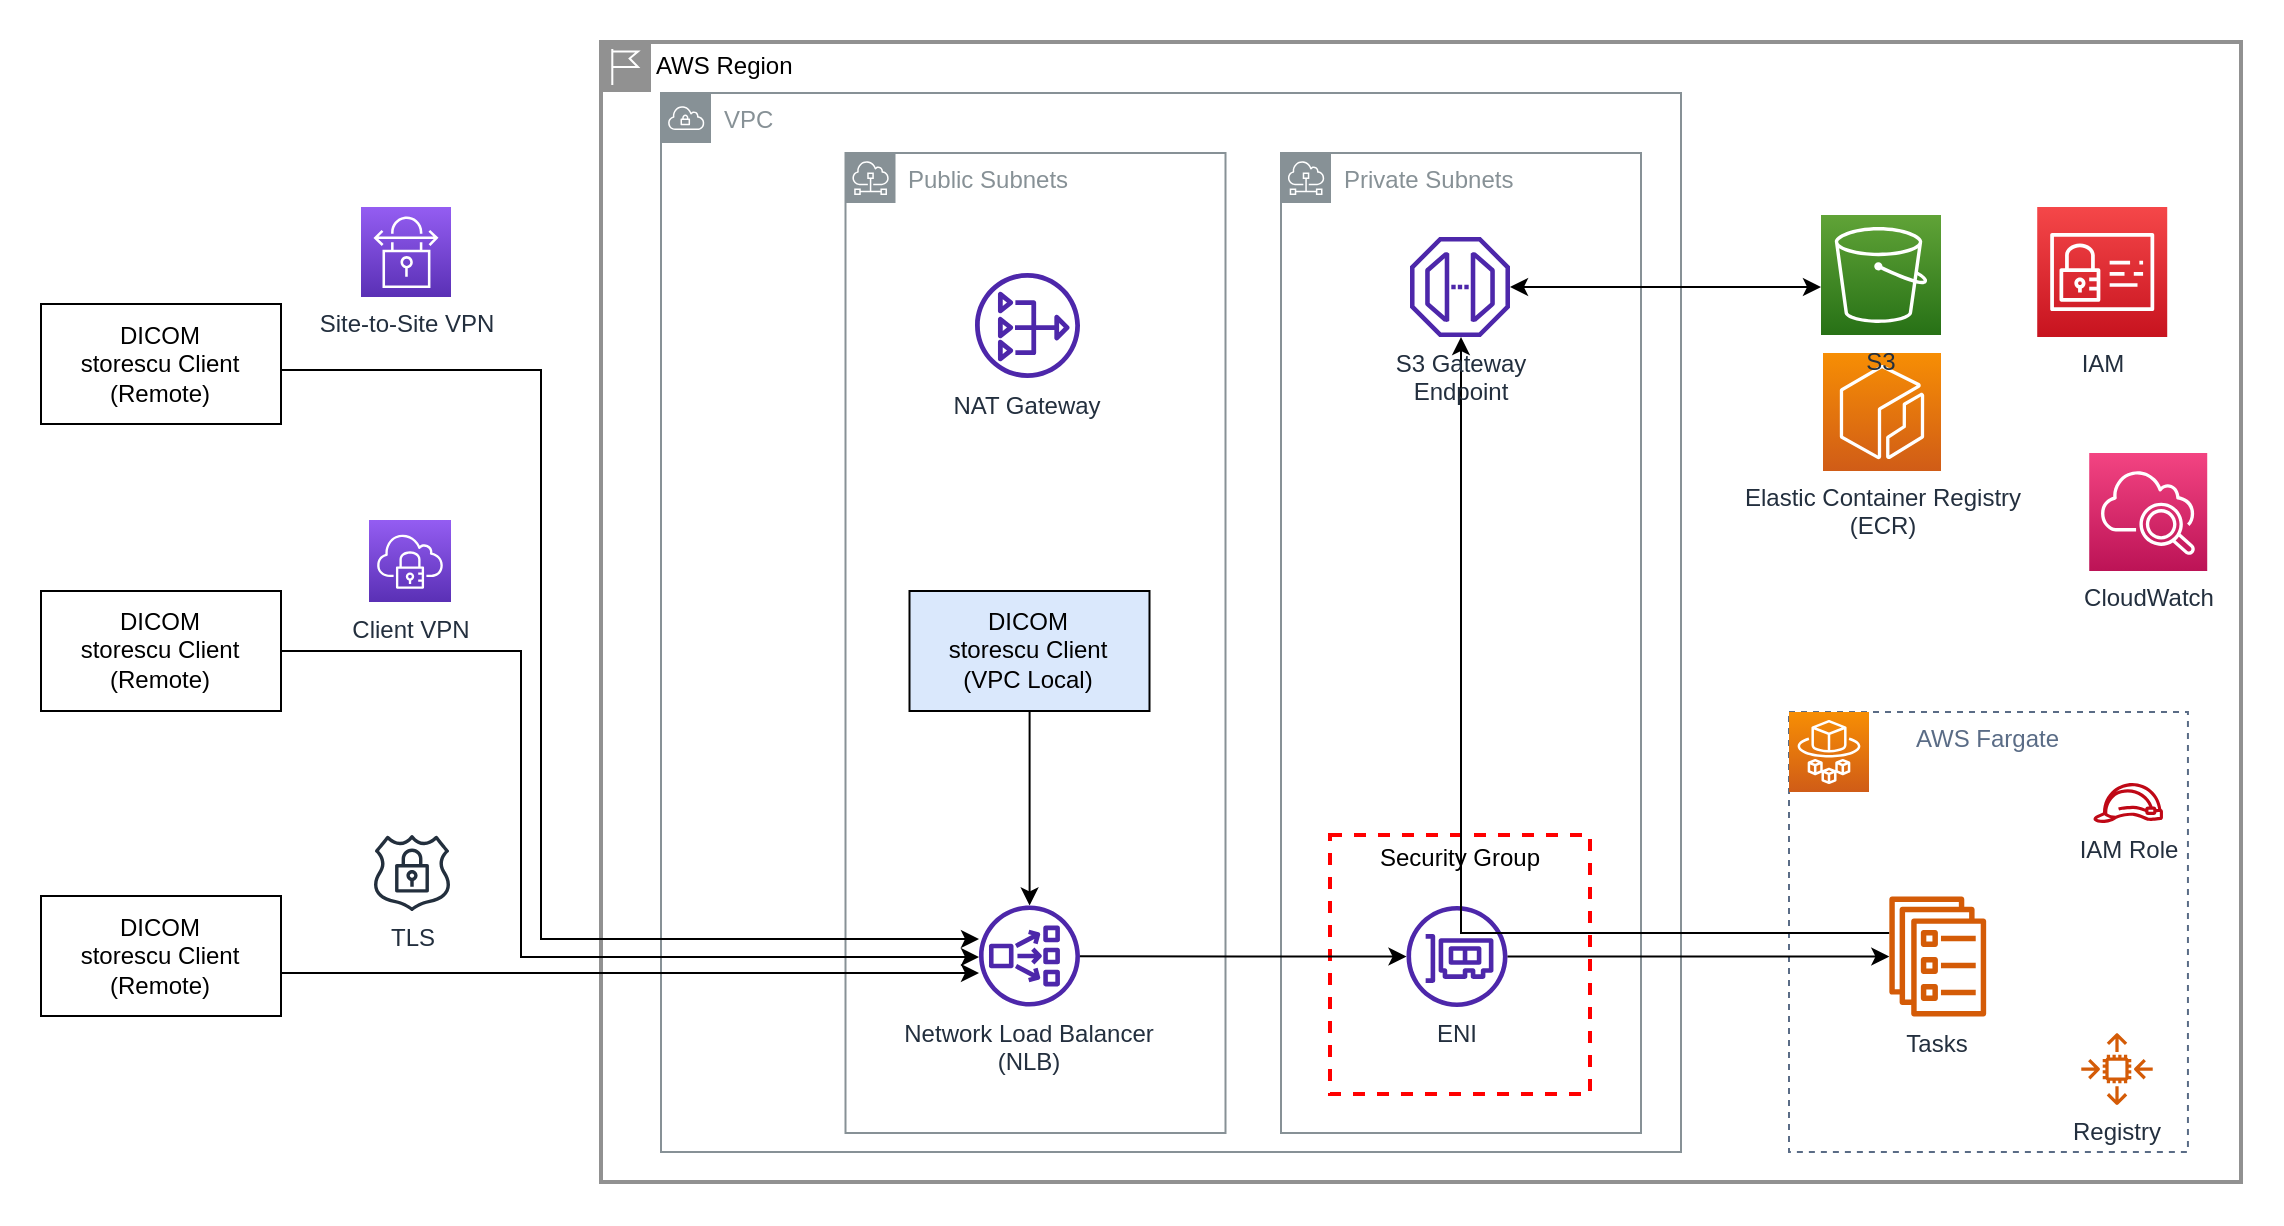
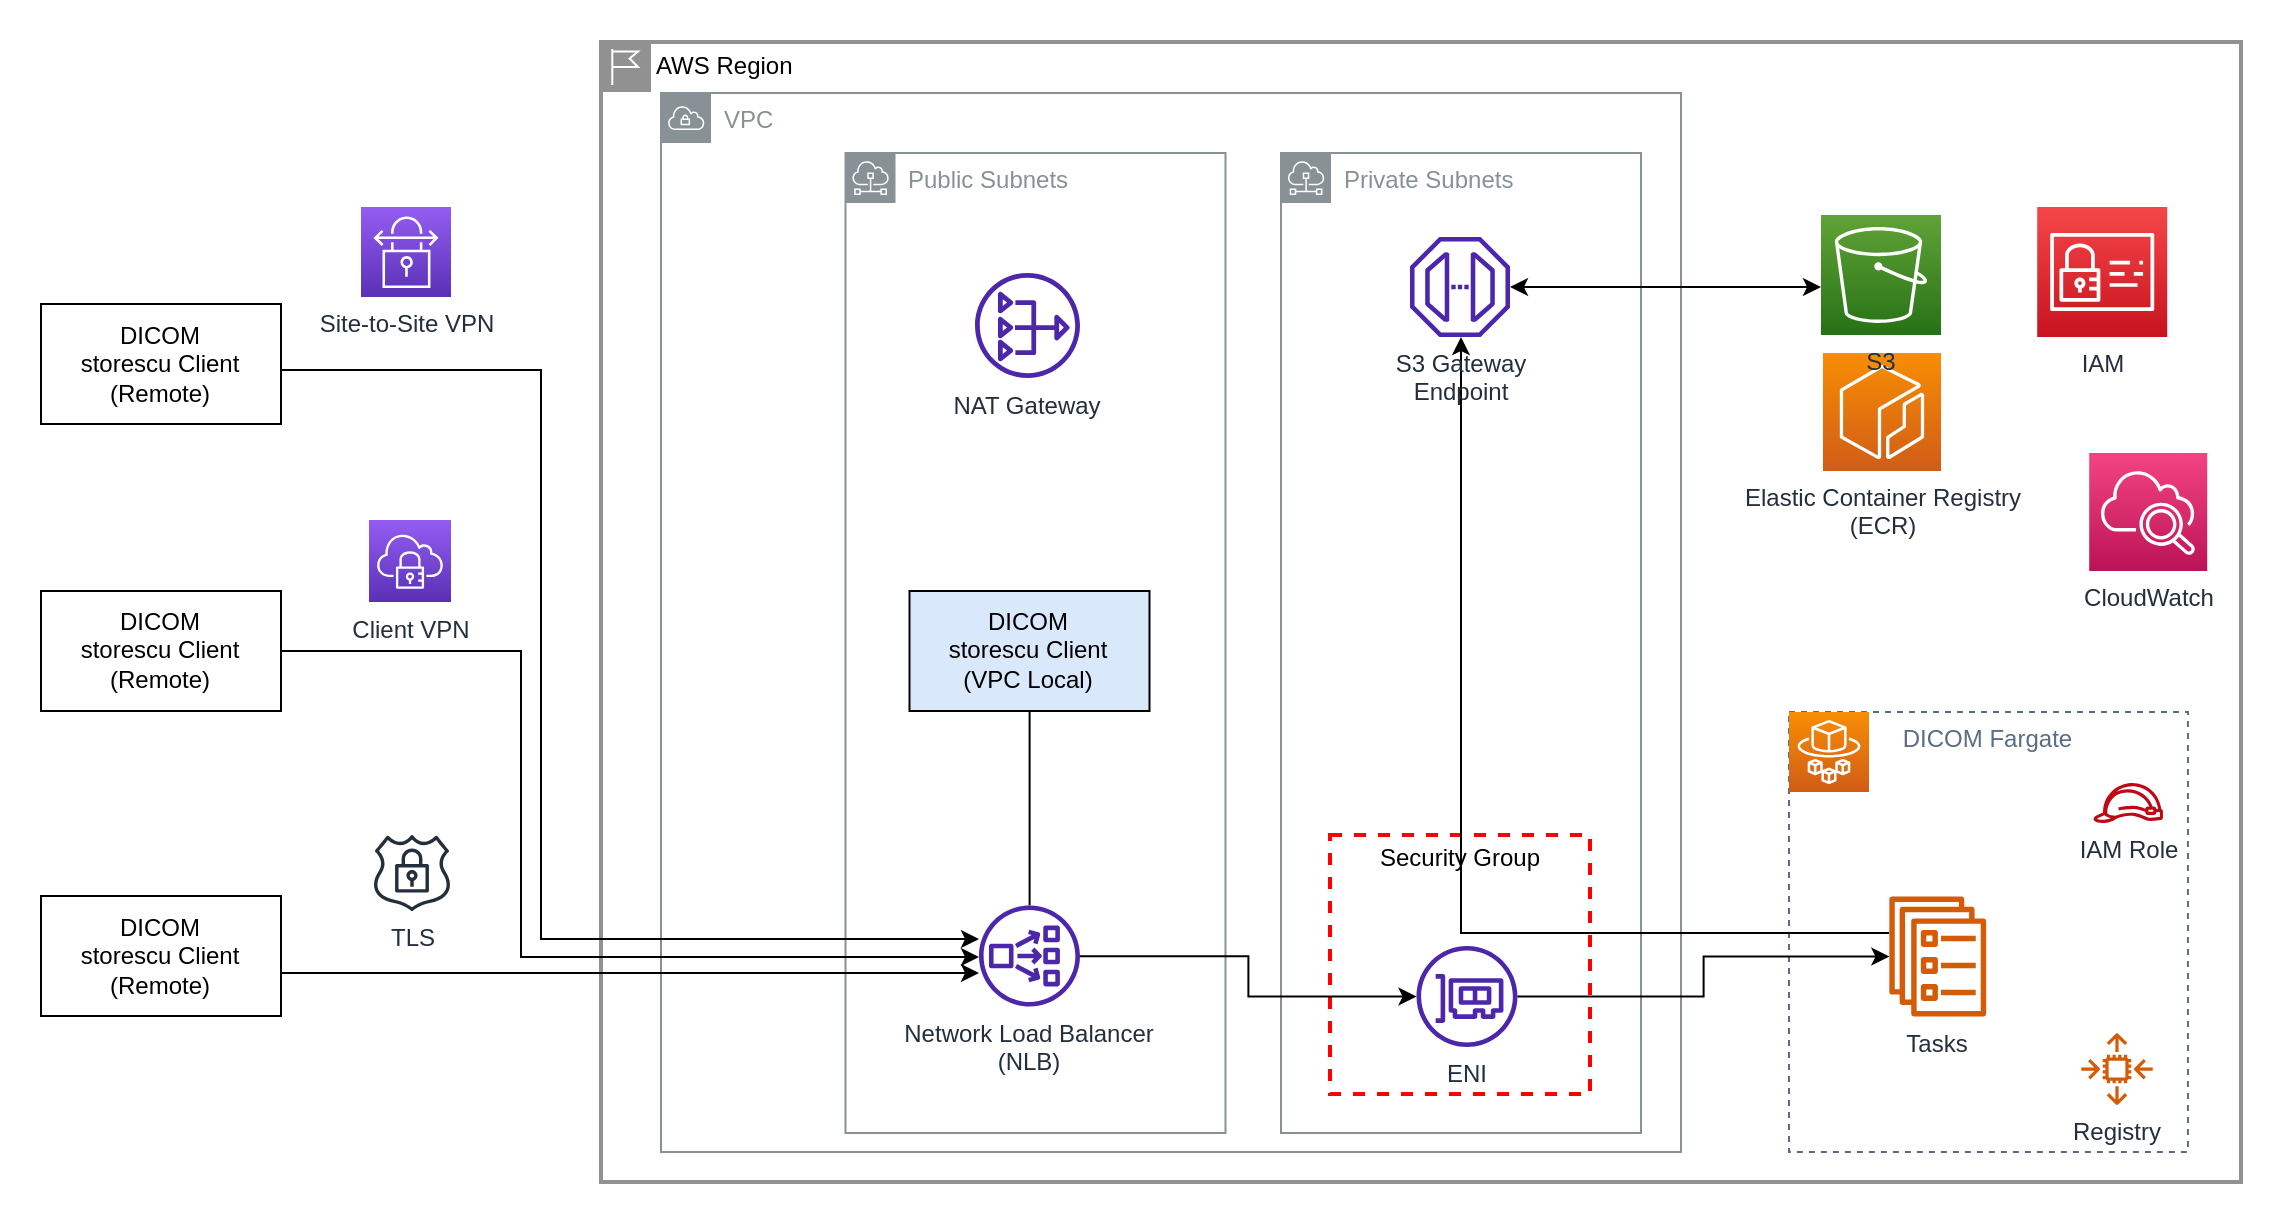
- <mxCell id="4" value="AWS Fargate" style="fillColor=none;strokeColor=#5A6C86;dashed=1;verticalAlign=top;fontStyle=0;fontColor=#5A6C86;" parent="1" vertex="1"><mxGeometry x="894" y="355.5" width="199.47" height="220" as="geometry" /></mxCell>
+ <mxCell id="4" value="DICOM Fargate" style="fillColor=none;strokeColor=#5A6C86;dashed=1;verticalAlign=top;fontStyle=0;fontColor=#5A6C86;" parent="1" vertex="1"><mxGeometry x="894" y="355.5" width="199.47" height="220" as="geometry" /></mxCell>
- <mxCell id="7" style="edgeStyle=orthogonalEdgeStyle;rounded=0;orthogonalLoop=1;jettySize=auto;html=1;" parent="1" source="8" target="20" edge="1"><mxGeometry relative="1" as="geometry" /></mxCell>
+ <mxCell id="7" style="edgeStyle=orthogonalEdgeStyle;rounded=0;orthogonalLoop=1;jettySize=auto;html=1;endArrow=none;" parent="1" source="8" target="20" edge="1"><mxGeometry relative="1" as="geometry" /></mxCell>
- <mxCell id="10" value="ENI" style="sketch=0;outlineConnect=0;fontColor=#232F3E;gradientColor=none;fillColor=#4D27AA;strokeColor=none;dashed=0;verticalLabelPosition=bottom;verticalAlign=top;align=center;html=1;fontSize=12;fontStyle=0;aspect=fixed;pointerEvents=1;shape=mxgraph.aws4.elastic_network_interface;" parent="9" vertex="1"><mxGeometry x="38.25" y="35.5" width="50.5" height="50.5" as="geometry" /></mxCell>
+ <mxCell id="10" value="ENI" style="sketch=0;outlineConnect=0;fontColor=#232F3E;gradientColor=none;fillColor=#4D27AA;strokeColor=none;dashed=0;verticalLabelPosition=bottom;verticalAlign=top;align=center;html=1;fontSize=12;fontStyle=0;aspect=fixed;pointerEvents=1;shape=mxgraph.aws4.elastic_network_interface;" parent="9" vertex="1"><mxGeometry x="43.25" y="55.5" width="50.5" height="50.5" as="geometry" /></mxCell>
